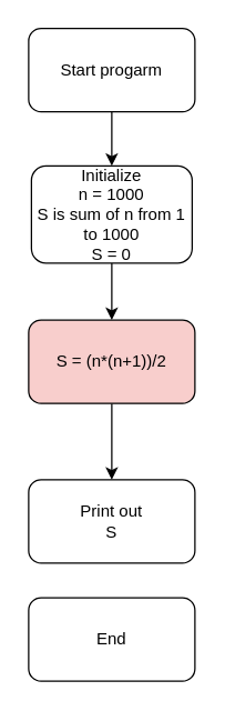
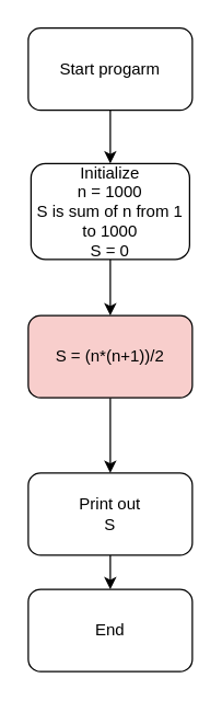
+ <mxCell id="8" value="" style="edgeStyle=orthogonalEdgeStyle;rounded=0;orthogonalLoop=1;jettySize=auto;html=1;" edge="1" parent="1" source="9" target="10"><mxGeometry relative="1" as="geometry" /></mxCell>
